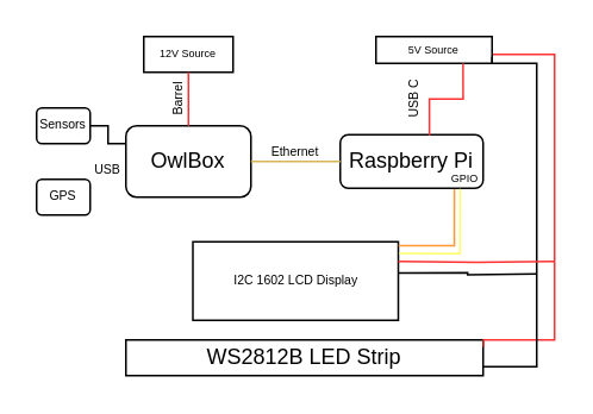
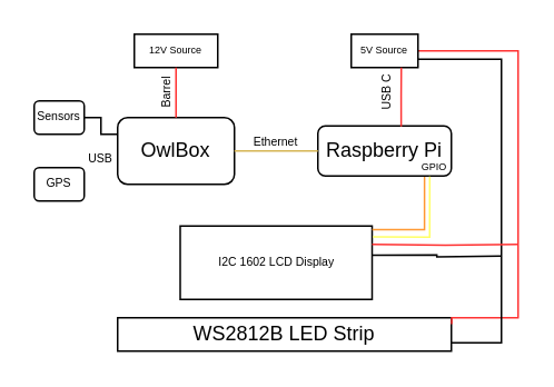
- <mxCell id="7" value="5V Source" style="rounded=0;whiteSpace=wrap;html=1;fontSize=6;" parent="1" vertex="1"><mxGeometry x="210" y="20" width="65" height="15" as="geometry" /></mxCell>
+ <mxCell id="7" value="5V Source" style="rounded=0;whiteSpace=wrap;html=1;fontSize=6;" parent="1" vertex="1"><mxGeometry x="210" y="20" width="40" height="20" as="geometry" /></mxCell>
